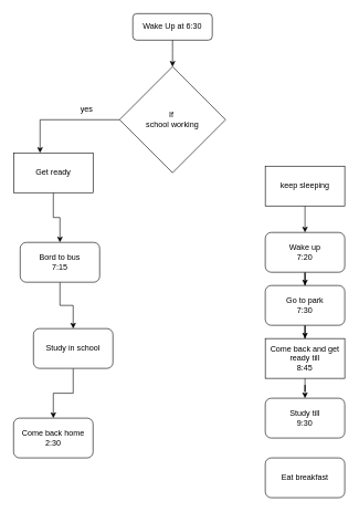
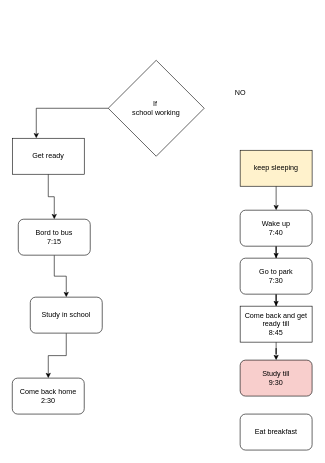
- <mxCell id="2" value="Wake Up at 6:30" style="rounded=1;whiteSpace=wrap;html=1;fontSize=12;glass=0;strokeWidth=1;shadow=0;" parent="1" vertex="1"><mxGeometry x="200" y="20" width="120" height="40" as="geometry" /></mxCell>
- <mxCell id="9" value="" style="endArrow=classic;html=1;rounded=0;exitX=0.5;exitY=1;exitDx=0;exitDy=0;entryX=0.5;entryY=0;entryDx=0;entryDy=0;" edge="1" parent="1" source="2" target="4"><mxGeometry width="50" height="50" relative="1" as="geometry"><mxPoint x="210" y="110" as="sourcePoint" /><mxPoint x="260" y="60" as="targetPoint" /><Array as="points"><mxPoint x="260" y="80" /><mxPoint x="260" y="90" /></Array></mxGeometry></mxCell>
+ <mxCell id="24" value="NO" style="text;html=1;align=center;verticalAlign=middle;resizable=0;points=[];autosize=1;strokeColor=none;fillColor=none;" vertex="1" parent="1"><mxGeometry x="380" y="140" width="40" height="30" as="geometry" /></mxCell>
- <mxCell id="10" value="yes" style="text;html=1;align=center;verticalAlign=middle;resizable=0;points=[];autosize=1;strokeColor=none;fillColor=none;" vertex="1" parent="1"><mxGeometry x="110" y="150" width="40" height="30" as="geometry" /></mxCell>
- <mxCell id="12" value="keep sleeping" style="whiteSpace=wrap;html=1;" vertex="1" parent="1"><mxGeometry x="400" y="250" width="120" height="60" as="geometry" /></mxCell>
+ <mxCell id="12" value="keep sleeping" style="whiteSpace=wrap;html=1;fillColor=#fff2cc;" vertex="1" parent="1"><mxGeometry x="400" y="250" width="120" height="60" as="geometry" /></mxCell>
- <mxCell id="8" value="Wake up&lt;div&gt;7:20&lt;/div&gt;" style="rounded=1;whiteSpace=wrap;html=1;" vertex="1" parent="1"><mxGeometry x="400" y="350" width="120" height="60" as="geometry" /></mxCell>
+ <mxCell id="8" value="Wake up&lt;div&gt;7:40&lt;/div&gt;" style="rounded=1;whiteSpace=wrap;html=1;" vertex="1" parent="1"><mxGeometry x="400" y="350" width="120" height="60" as="geometry" /></mxCell>
- <mxCell id="22" value="Study till&lt;div&gt;9:30&lt;/div&gt;" style="rounded=1;whiteSpace=wrap;html=1;" vertex="1" parent="1"><mxGeometry x="400" y="600" width="120" height="60" as="geometry" /></mxCell>
+ <mxCell id="22" value="Study till&lt;div&gt;9:30&lt;/div&gt;" style="rounded=1;whiteSpace=wrap;html=1;fillColor=#f8cecc;" vertex="1" parent="1"><mxGeometry x="400" y="600" width="120" height="60" as="geometry" /></mxCell>
